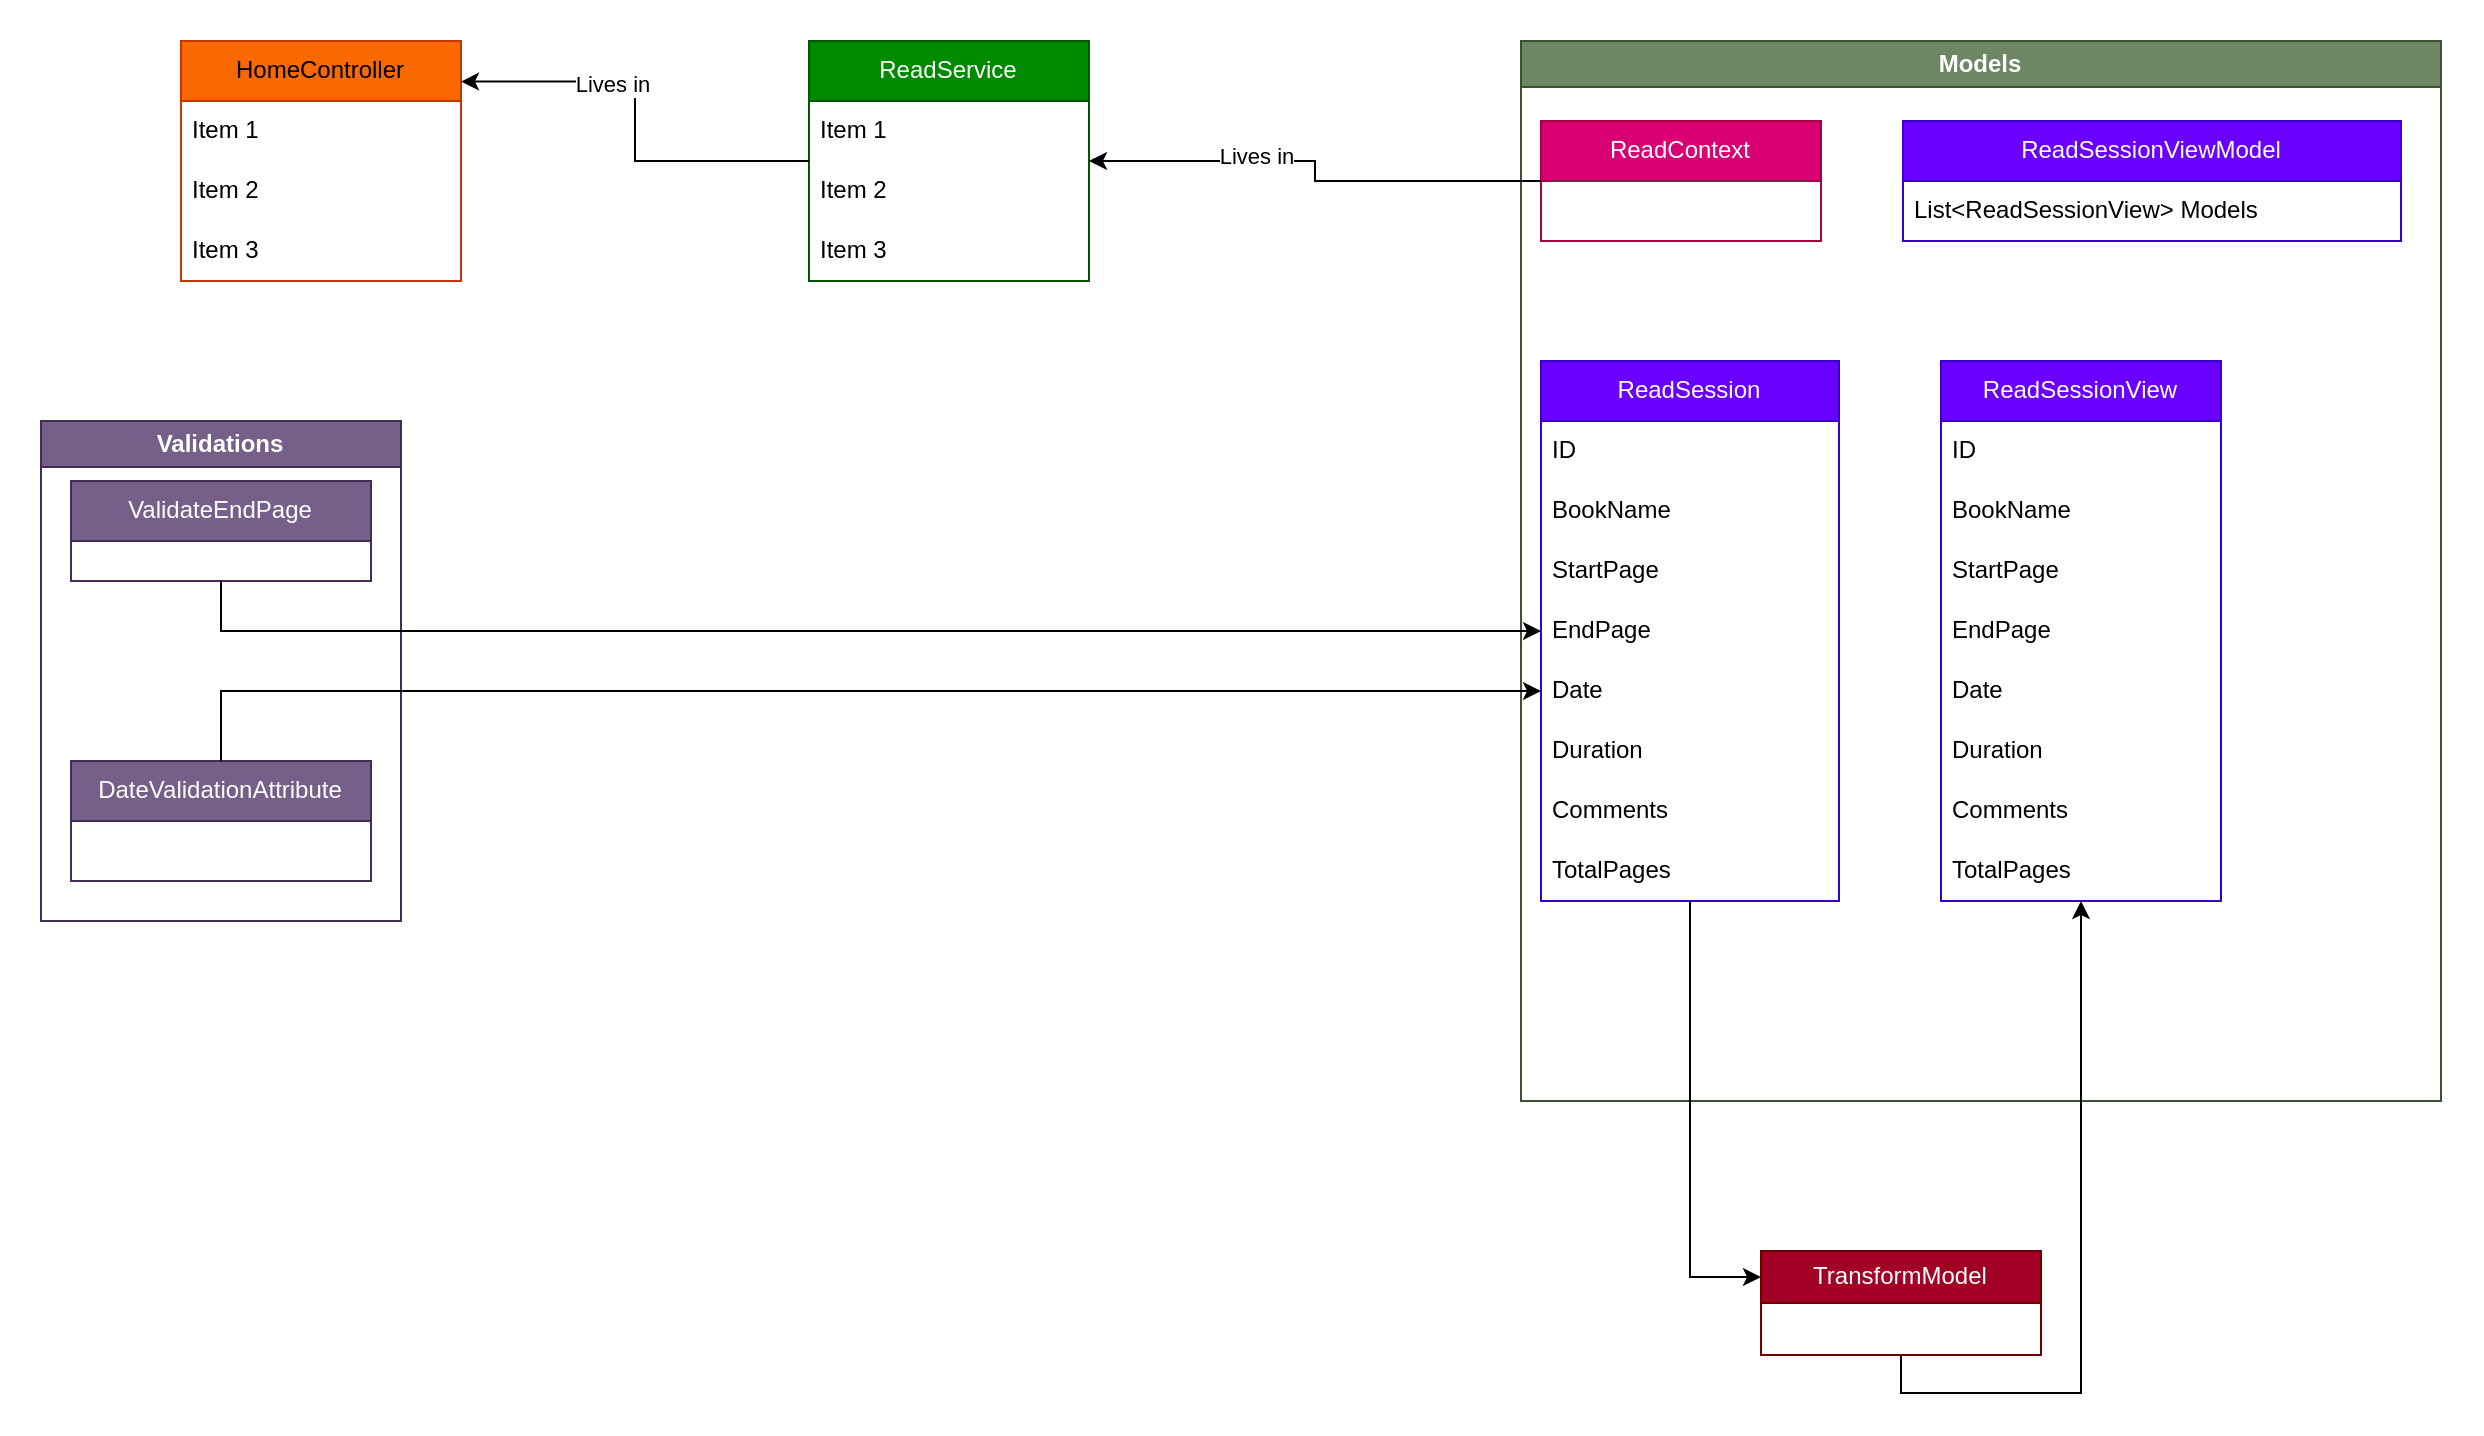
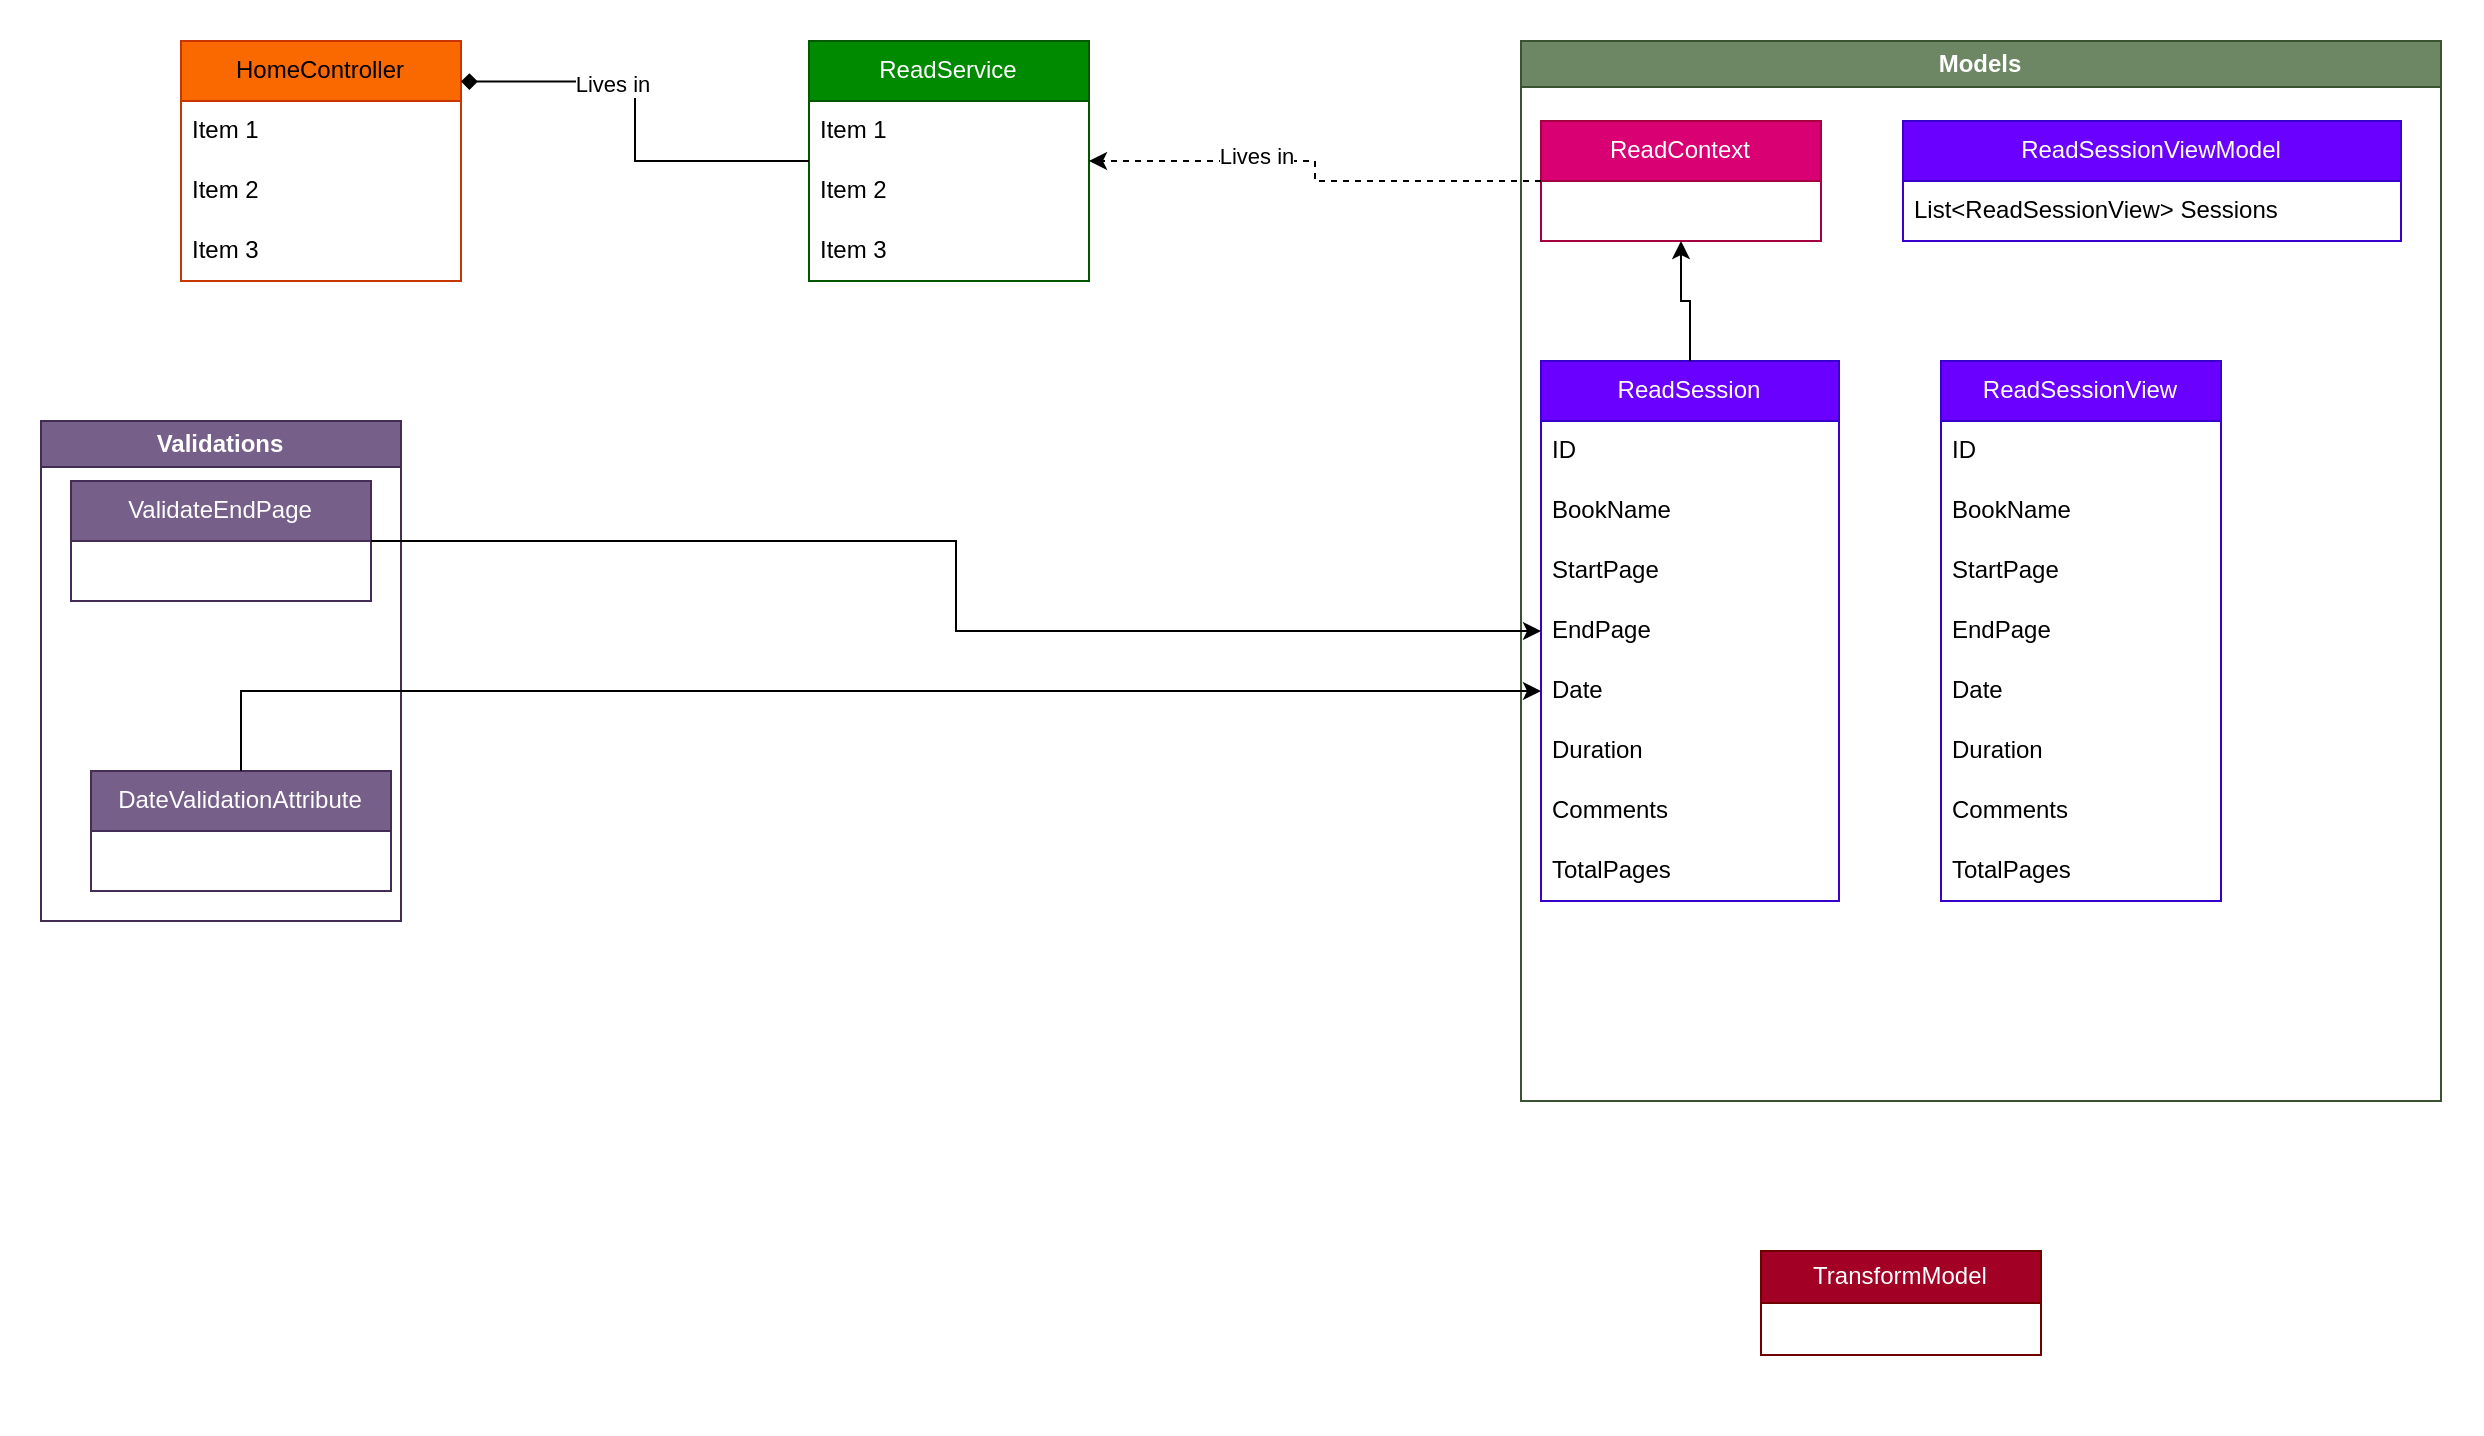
- <mxCell id="35" style="edgeStyle=orthogonalEdgeStyle;rounded=0;orthogonalLoop=1;jettySize=auto;html=1;entryX=1;entryY=0.169;entryDx=0;entryDy=0;entryPerimeter=0;" parent="1" source="28" target="2" edge="1"><mxGeometry relative="1" as="geometry" /></mxCell>
+ <mxCell id="35" style="edgeStyle=orthogonalEdgeStyle;rounded=0;orthogonalLoop=1;jettySize=auto;html=1;entryX=1;entryY=0.169;entryDx=0;entryDy=0;entryPerimeter=0;endArrow=diamond;" parent="1" source="28" target="2" edge="1"><mxGeometry relative="1" as="geometry" /></mxCell>
- <mxCell id="37" style="edgeStyle=orthogonalEdgeStyle;rounded=0;orthogonalLoop=1;jettySize=auto;html=1;" parent="1" source="18" target="28" edge="1"><mxGeometry relative="1" as="geometry" /></mxCell>
+ <mxCell id="37" style="edgeStyle=orthogonalEdgeStyle;rounded=0;orthogonalLoop=1;jettySize=auto;html=1;dashed=1;" parent="1" source="18" target="28" edge="1"><mxGeometry relative="1" as="geometry" /></mxCell>
- <mxCell id="8" value="List&amp;lt;ReadSessionView&amp;gt; Models" style="text;strokeColor=none;fillColor=none;align=left;verticalAlign=middle;spacingLeft=4;spacingRight=4;overflow=hidden;points=[[0,0.5],[1,0.5]];portConstraint=eastwest;rotatable=0;whiteSpace=wrap;html=1;" parent="7" vertex="1"><mxGeometry y="30" width="249" height="30" as="geometry" /></mxCell>
+ <mxCell id="8" value="List&amp;lt;ReadSessionView&amp;gt; Sessions" style="text;strokeColor=none;fillColor=none;align=left;verticalAlign=middle;spacingLeft=4;spacingRight=4;overflow=hidden;points=[[0,0.5],[1,0.5]];portConstraint=eastwest;rotatable=0;whiteSpace=wrap;html=1;" parent="7" vertex="1"><mxGeometry y="30" width="249" height="30" as="geometry" /></mxCell>
- <mxCell id="33" value="ValidateEndPage" style="swimlane;fontStyle=0;childLayout=stackLayout;horizontal=1;startSize=30;horizontalStack=0;resizeParent=1;resizeParentMax=0;resizeLast=0;collapsible=1;marginBottom=0;whiteSpace=wrap;html=1;fillColor=#76608a;fontColor=#ffffff;strokeColor=#432D57;" parent="32" vertex="1"><mxGeometry x="15" y="30" width="150" height="50" as="geometry" /></mxCell>
+ <mxCell id="33" value="ValidateEndPage" style="swimlane;fontStyle=0;childLayout=stackLayout;horizontal=1;startSize=30;horizontalStack=0;resizeParent=1;resizeParentMax=0;resizeLast=0;collapsible=1;marginBottom=0;whiteSpace=wrap;html=1;fillColor=#76608a;fontColor=#ffffff;strokeColor=#432D57;" parent="32" vertex="1"><mxGeometry x="15" y="30" width="150" height="60" as="geometry" /></mxCell>
- <mxCell id="34" value="DateValidationAttribute" style="swimlane;fontStyle=0;childLayout=stackLayout;horizontal=1;startSize=30;horizontalStack=0;resizeParent=1;resizeParentMax=0;resizeLast=0;collapsible=1;marginBottom=0;whiteSpace=wrap;html=1;fillColor=#76608a;strokeColor=#432D57;fontColor=#ffffff;" parent="32" vertex="1"><mxGeometry x="15" y="170" width="150" height="60" as="geometry" /></mxCell>
+ <mxCell id="34" value="DateValidationAttribute" style="swimlane;fontStyle=0;childLayout=stackLayout;horizontal=1;startSize=30;horizontalStack=0;resizeParent=1;resizeParentMax=0;resizeLast=0;collapsible=1;marginBottom=0;whiteSpace=wrap;html=1;fillColor=#76608a;strokeColor=#432D57;fontColor=#ffffff;" parent="32" vertex="1"><mxGeometry x="25" y="175" width="150" height="60" as="geometry" /></mxCell>
- <mxCell id="43" style="edgeStyle=orthogonalEdgeStyle;rounded=0;orthogonalLoop=1;jettySize=auto;html=1;entryX=0;entryY=0.25;entryDx=0;entryDy=0;" edge="1" parent="1" source="9" target="42"><mxGeometry relative="1" as="geometry" /></mxCell>
+ <mxCell id="43" style="edgeStyle=orthogonalEdgeStyle;rounded=0;orthogonalLoop=1;jettySize=auto;html=1;" edge="1" parent="1" source="9" target="18"><mxGeometry relative="1" as="geometry" /></mxCell>
- <mxCell id="41" style="edgeStyle=orthogonalEdgeStyle;rounded=0;orthogonalLoop=1;jettySize=auto;html=1;" edge="1" parent="1" source="42" target="19"><mxGeometry relative="1" as="geometry"><Array as="points"><mxPoint x="1040" y="696" /></Array></mxGeometry></mxCell>
